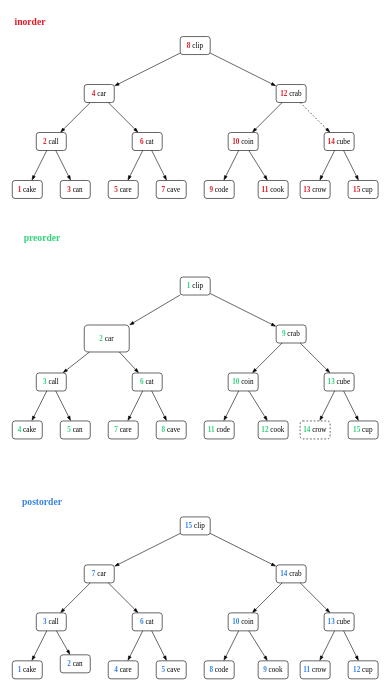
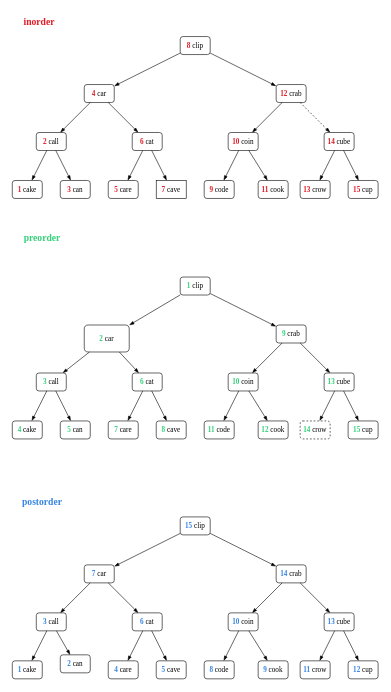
- <mxCell id="92" value="&lt;font size=&quot;1&quot; data-font-src=&quot;https://fonts.googleapis.com/css?family=Ubuntu+mono&quot; face=&quot;Ubuntu mono&quot;&gt;&lt;b style=&quot;font-size: 16px;&quot;&gt;inorder&lt;/b&gt;&lt;/font&gt;" style="text;html=1;strokeColor=none;fillColor=none;align=center;verticalAlign=middle;whiteSpace=wrap;rounded=0;fontColor=#e01b24;" parent="1" vertex="1"><mxGeometry x="5" y="20" width="90" height="30" as="geometry" /></mxCell>
+ <mxCell id="92" value="&lt;font size=&quot;1&quot; data-font-src=&quot;https://fonts.googleapis.com/css?family=Ubuntu+mono&quot; face=&quot;Ubuntu mono&quot;&gt;&lt;b style=&quot;font-size: 16px;&quot;&gt;inorder&lt;/b&gt;&lt;/font&gt;" style="text;html=1;strokeColor=none;fillColor=none;align=center;verticalAlign=middle;whiteSpace=wrap;rounded=0;fontColor=#e01b24;" parent="1" vertex="1"><mxGeometry x="20" y="20" width="90" height="30" as="geometry" /></mxCell>
- <mxCell id="41" value="&lt;font face=&quot;Ubuntu mono&quot; color=&quot;#e01b24&quot;&gt;&lt;b&gt;7&lt;/b&gt;&lt;/font&gt; cave" style="rounded=1;html=1;fontFamily=Alegreya;fontSource=https%3A%2F%2Ffonts.googleapis.com%2Fcss%3Ffamily%3DAlegreya;whiteSpace=wrap;" parent="32" vertex="1"><mxGeometry x="240" y="240" width="50" height="30" as="geometry" /></mxCell>
+ <mxCell id="41" value="&lt;font face=&quot;Ubuntu mono&quot; color=&quot;#e01b24&quot;&gt;&lt;b&gt;7&lt;/b&gt;&lt;/font&gt; cave" style="html=1;fontFamily=Alegreya;fontSource=https%3A%2F%2Ffonts.googleapis.com%2Fcss%3Ffamily%3DAlegreya;whiteSpace=wrap;rounded=0;" parent="32" vertex="1"><mxGeometry x="240" y="240" width="50" height="30" as="geometry" /></mxCell>
